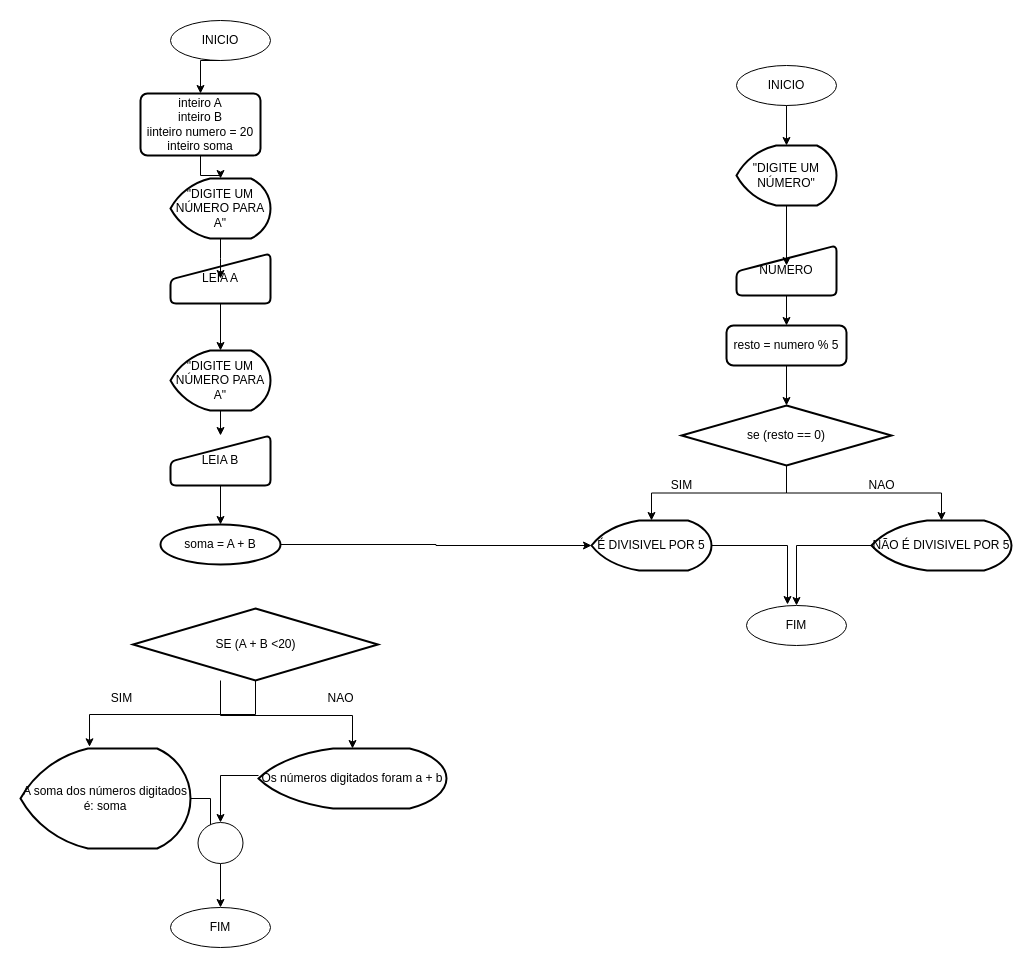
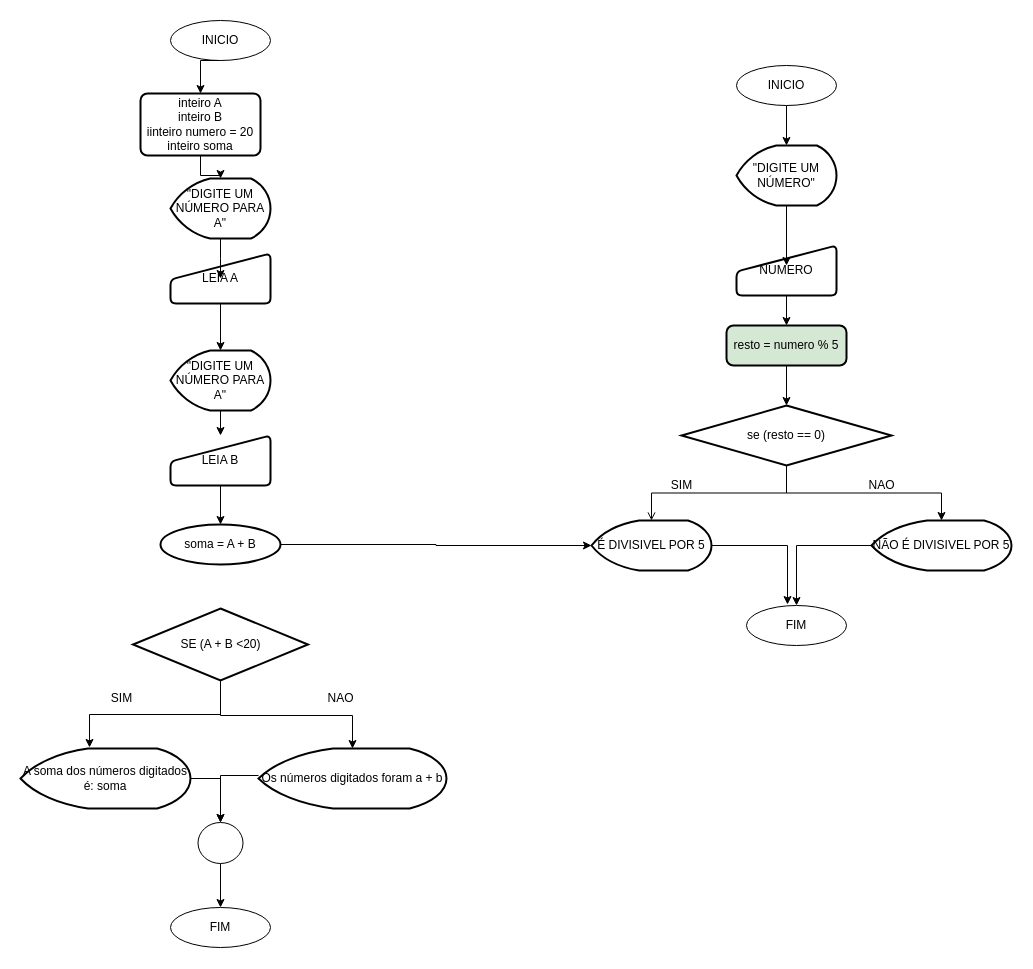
- <mxCell id="11" value="resto = numero % 5" style="rounded=1;whiteSpace=wrap;html=1;absoluteArcSize=1;arcSize=14;strokeWidth=2;" vertex="1" parent="2"><mxGeometry x="135" y="260" width="120" height="40" as="geometry" /></mxCell>
+ <mxCell id="11" value="resto = numero % 5" style="rounded=1;whiteSpace=wrap;html=1;absoluteArcSize=1;arcSize=14;strokeWidth=2;fillColor=#d5e8d4;" vertex="1" parent="2"><mxGeometry x="135" y="260" width="120" height="40" as="geometry" /></mxCell>
- <mxCell id="13" style="edgeStyle=orthogonalEdgeStyle;rounded=0;orthogonalLoop=1;jettySize=auto;html=1;entryX=0.5;entryY=0;entryDx=0;entryDy=0;entryPerimeter=0;" edge="1" parent="2" source="14" target="8"><mxGeometry relative="1" as="geometry" /></mxCell>
+ <mxCell id="13" style="edgeStyle=orthogonalEdgeStyle;rounded=0;orthogonalLoop=1;jettySize=auto;html=1;entryX=0.5;entryY=0;entryDx=0;entryDy=0;entryPerimeter=0;endArrow=open;" edge="1" parent="2" source="14" target="8"><mxGeometry relative="1" as="geometry" /></mxCell>
- <mxCell id="40" value="SE (A + B &amp;lt;20)" style="strokeWidth=2;html=1;shape=mxgraph.flowchart.decision;whiteSpace=wrap;" vertex="1" parent="1"><mxGeometry x="132.5" y="608" width="245" height="72" as="geometry" /></mxCell>
+ <mxCell id="40" value="SE (A + B &amp;lt;20)" style="strokeWidth=2;html=1;shape=mxgraph.flowchart.decision;whiteSpace=wrap;" vertex="1" parent="1"><mxGeometry x="132.5" y="608" width="175" height="72" as="geometry" /></mxCell>
- <mxCell id="31" value="A soma dos números digitados é: soma" style="strokeWidth=2;html=1;shape=mxgraph.flowchart.display;whiteSpace=wrap;" vertex="1" parent="1"><mxGeometry x="20" y="748" width="170" height="100" as="geometry" /></mxCell>
+ <mxCell id="31" value="A soma dos números digitados é: soma" style="strokeWidth=2;html=1;shape=mxgraph.flowchart.display;whiteSpace=wrap;" vertex="1" parent="1"><mxGeometry x="20" y="748" width="170" height="60" as="geometry" /></mxCell>
